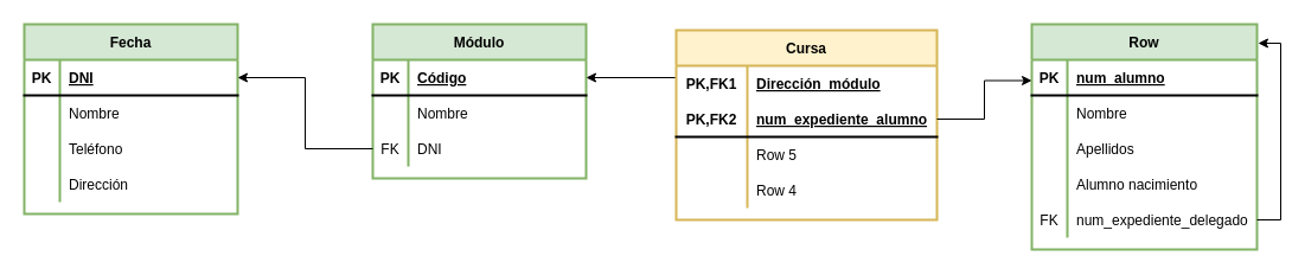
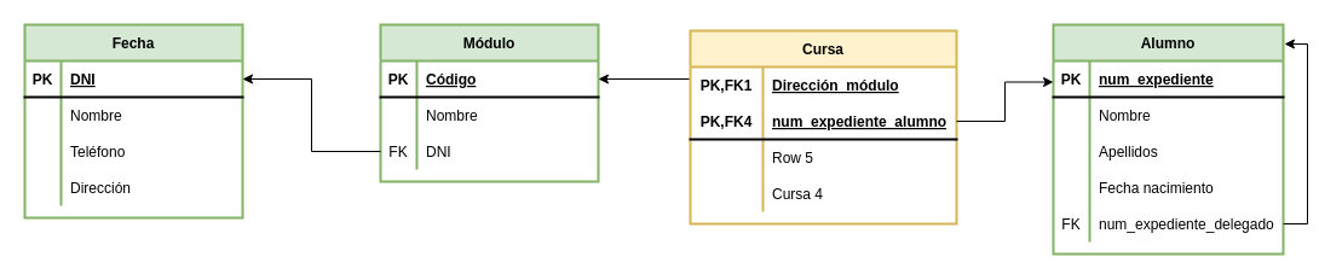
- <mxCell id="40" value="Row" style="shape=table;startSize=30;container=1;collapsible=1;childLayout=tableLayout;fixedRows=1;rowLines=0;fontStyle=1;align=center;resizeLast=1;strokeWidth=2;fillColor=#d5e8d4;strokeColor=#82b366;" vertex="1" parent="1"><mxGeometry x="870" y="20" width="190" height="190" as="geometry" /></mxCell>
+ <mxCell id="40" value="Alumno" style="shape=table;startSize=30;container=1;collapsible=1;childLayout=tableLayout;fixedRows=1;rowLines=0;fontStyle=1;align=center;resizeLast=1;strokeWidth=2;fillColor=#d5e8d4;strokeColor=#82b366;" vertex="1" parent="1"><mxGeometry x="870" y="20" width="190" height="190" as="geometry" /></mxCell>
- <mxCell id="43" value="num_alumno" style="shape=partialRectangle;connectable=0;fillColor=none;top=0;left=0;bottom=0;right=0;align=left;spacingLeft=6;fontStyle=5;overflow=hidden;strokeWidth=2;" vertex="1" parent="41"><mxGeometry x="30" width="160" height="30" as="geometry"><mxRectangle width="160" height="30" as="alternateBounds" /></mxGeometry></mxCell>
+ <mxCell id="43" value="num_expediente" style="shape=partialRectangle;connectable=0;fillColor=none;top=0;left=0;bottom=0;right=0;align=left;spacingLeft=6;fontStyle=5;overflow=hidden;strokeWidth=2;" vertex="1" parent="41"><mxGeometry x="30" width="160" height="30" as="geometry"><mxRectangle width="160" height="30" as="alternateBounds" /></mxGeometry></mxCell>
- <mxCell id="32" value="PK,FK2" style="shape=partialRectangle;connectable=0;fillColor=none;top=0;left=0;bottom=0;right=0;fontStyle=1;overflow=hidden;strokeWidth=2;" vertex="1" parent="31"><mxGeometry width="60" height="30" as="geometry"><mxRectangle width="60" height="30" as="alternateBounds" /></mxGeometry></mxCell>
+ <mxCell id="32" value="PK,FK4" style="shape=partialRectangle;connectable=0;fillColor=none;top=0;left=0;bottom=0;right=0;fontStyle=1;overflow=hidden;strokeWidth=2;" vertex="1" parent="31"><mxGeometry width="60" height="30" as="geometry"><mxRectangle width="60" height="30" as="alternateBounds" /></mxGeometry></mxCell>
- <mxCell id="52" value="Alumno nacimiento" style="shape=partialRectangle;connectable=0;fillColor=none;top=0;left=0;bottom=0;right=0;align=left;spacingLeft=6;overflow=hidden;strokeWidth=2;" vertex="1" parent="50"><mxGeometry x="30" width="160" height="30" as="geometry"><mxRectangle width="160" height="30" as="alternateBounds" /></mxGeometry></mxCell>
+ <mxCell id="52" value="Fecha nacimiento" style="shape=partialRectangle;connectable=0;fillColor=none;top=0;left=0;bottom=0;right=0;align=left;spacingLeft=6;overflow=hidden;strokeWidth=2;" vertex="1" parent="50"><mxGeometry x="30" width="160" height="30" as="geometry"><mxRectangle width="160" height="30" as="alternateBounds" /></mxGeometry></mxCell>
- <mxCell id="39" value="Row 4" style="shape=partialRectangle;connectable=0;fillColor=none;top=0;left=0;bottom=0;right=0;align=left;spacingLeft=6;overflow=hidden;strokeWidth=2;" vertex="1" parent="37"><mxGeometry x="60" width="160" height="30" as="geometry"><mxRectangle width="160" height="30" as="alternateBounds" /></mxGeometry></mxCell>
+ <mxCell id="39" value="Cursa 4" style="shape=partialRectangle;connectable=0;fillColor=none;top=0;left=0;bottom=0;right=0;align=left;spacingLeft=6;overflow=hidden;strokeWidth=2;" vertex="1" parent="37"><mxGeometry x="60" width="160" height="30" as="geometry"><mxRectangle width="160" height="30" as="alternateBounds" /></mxGeometry></mxCell>
